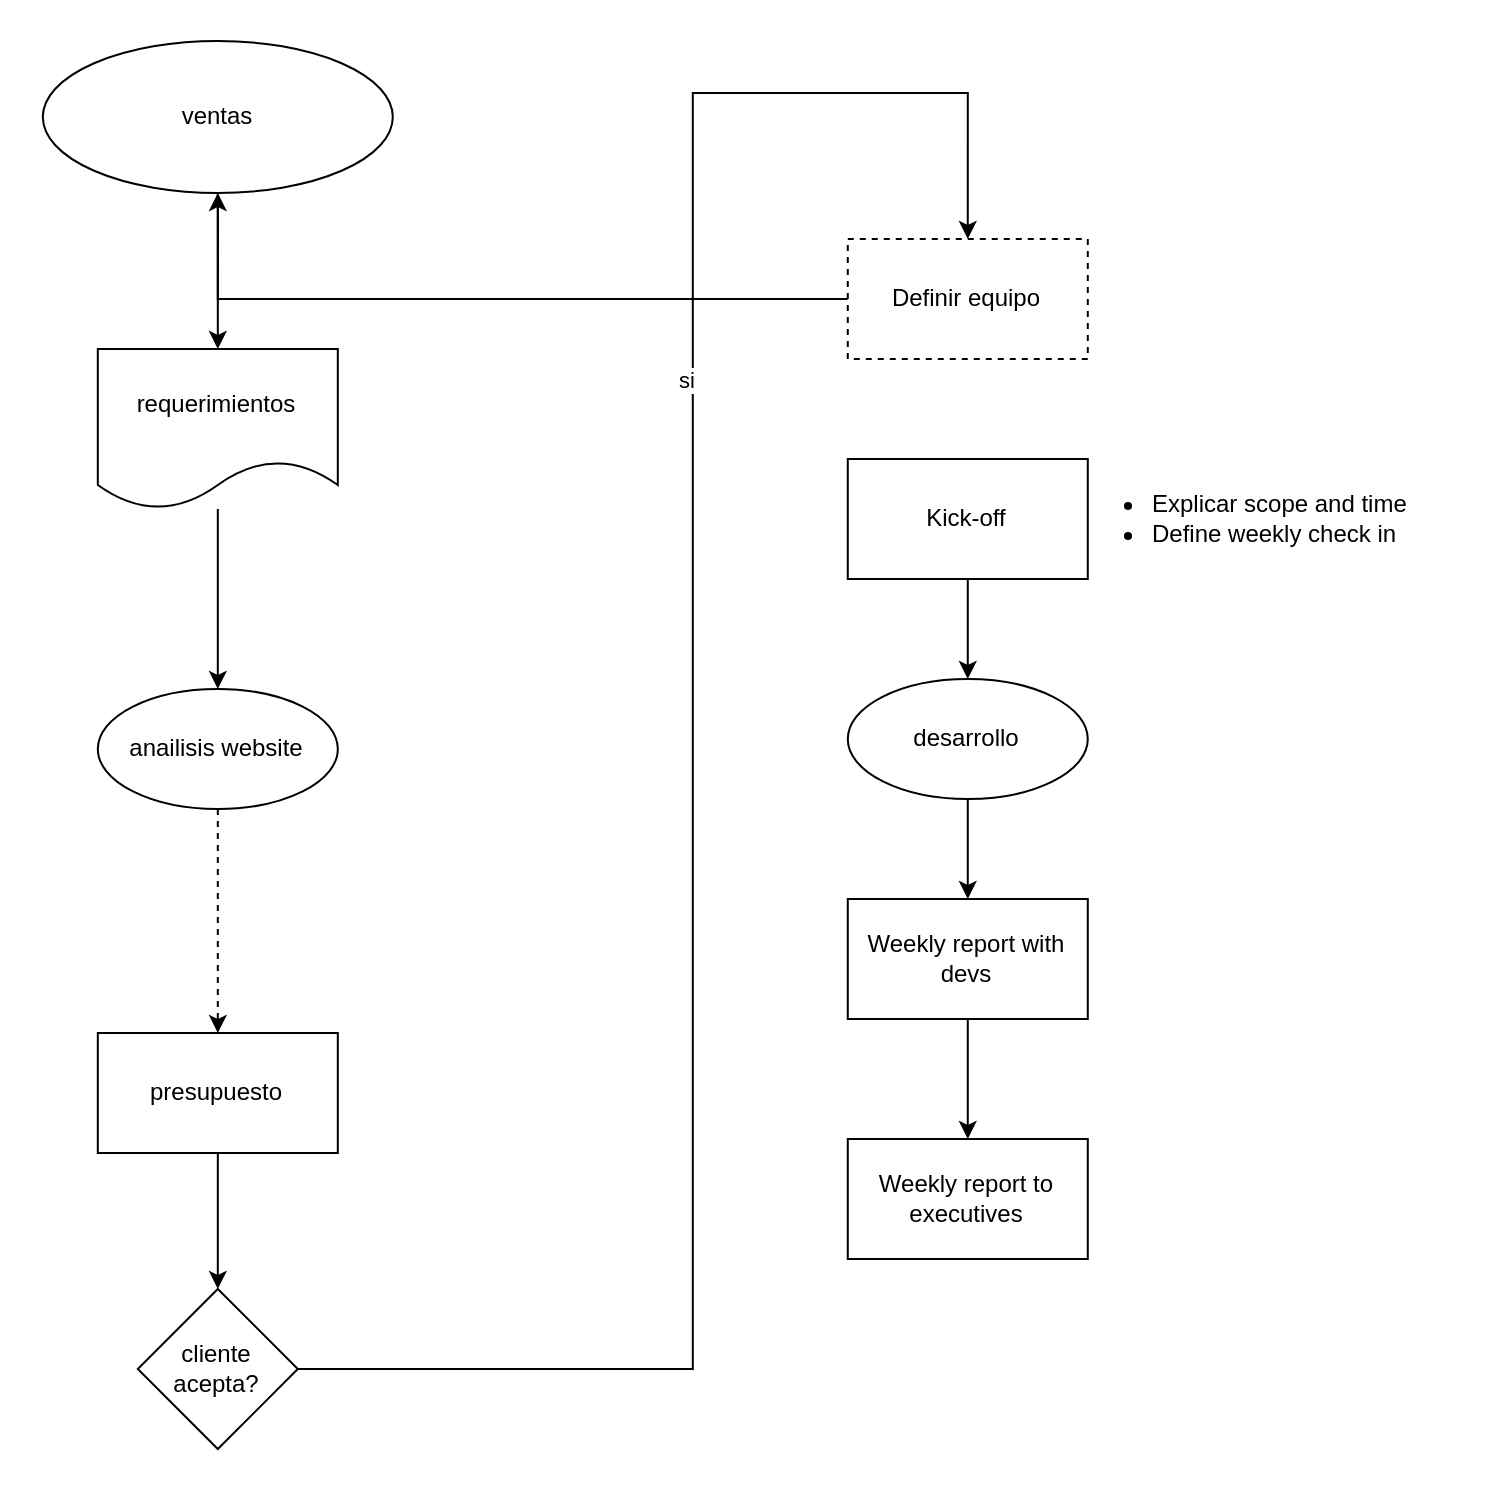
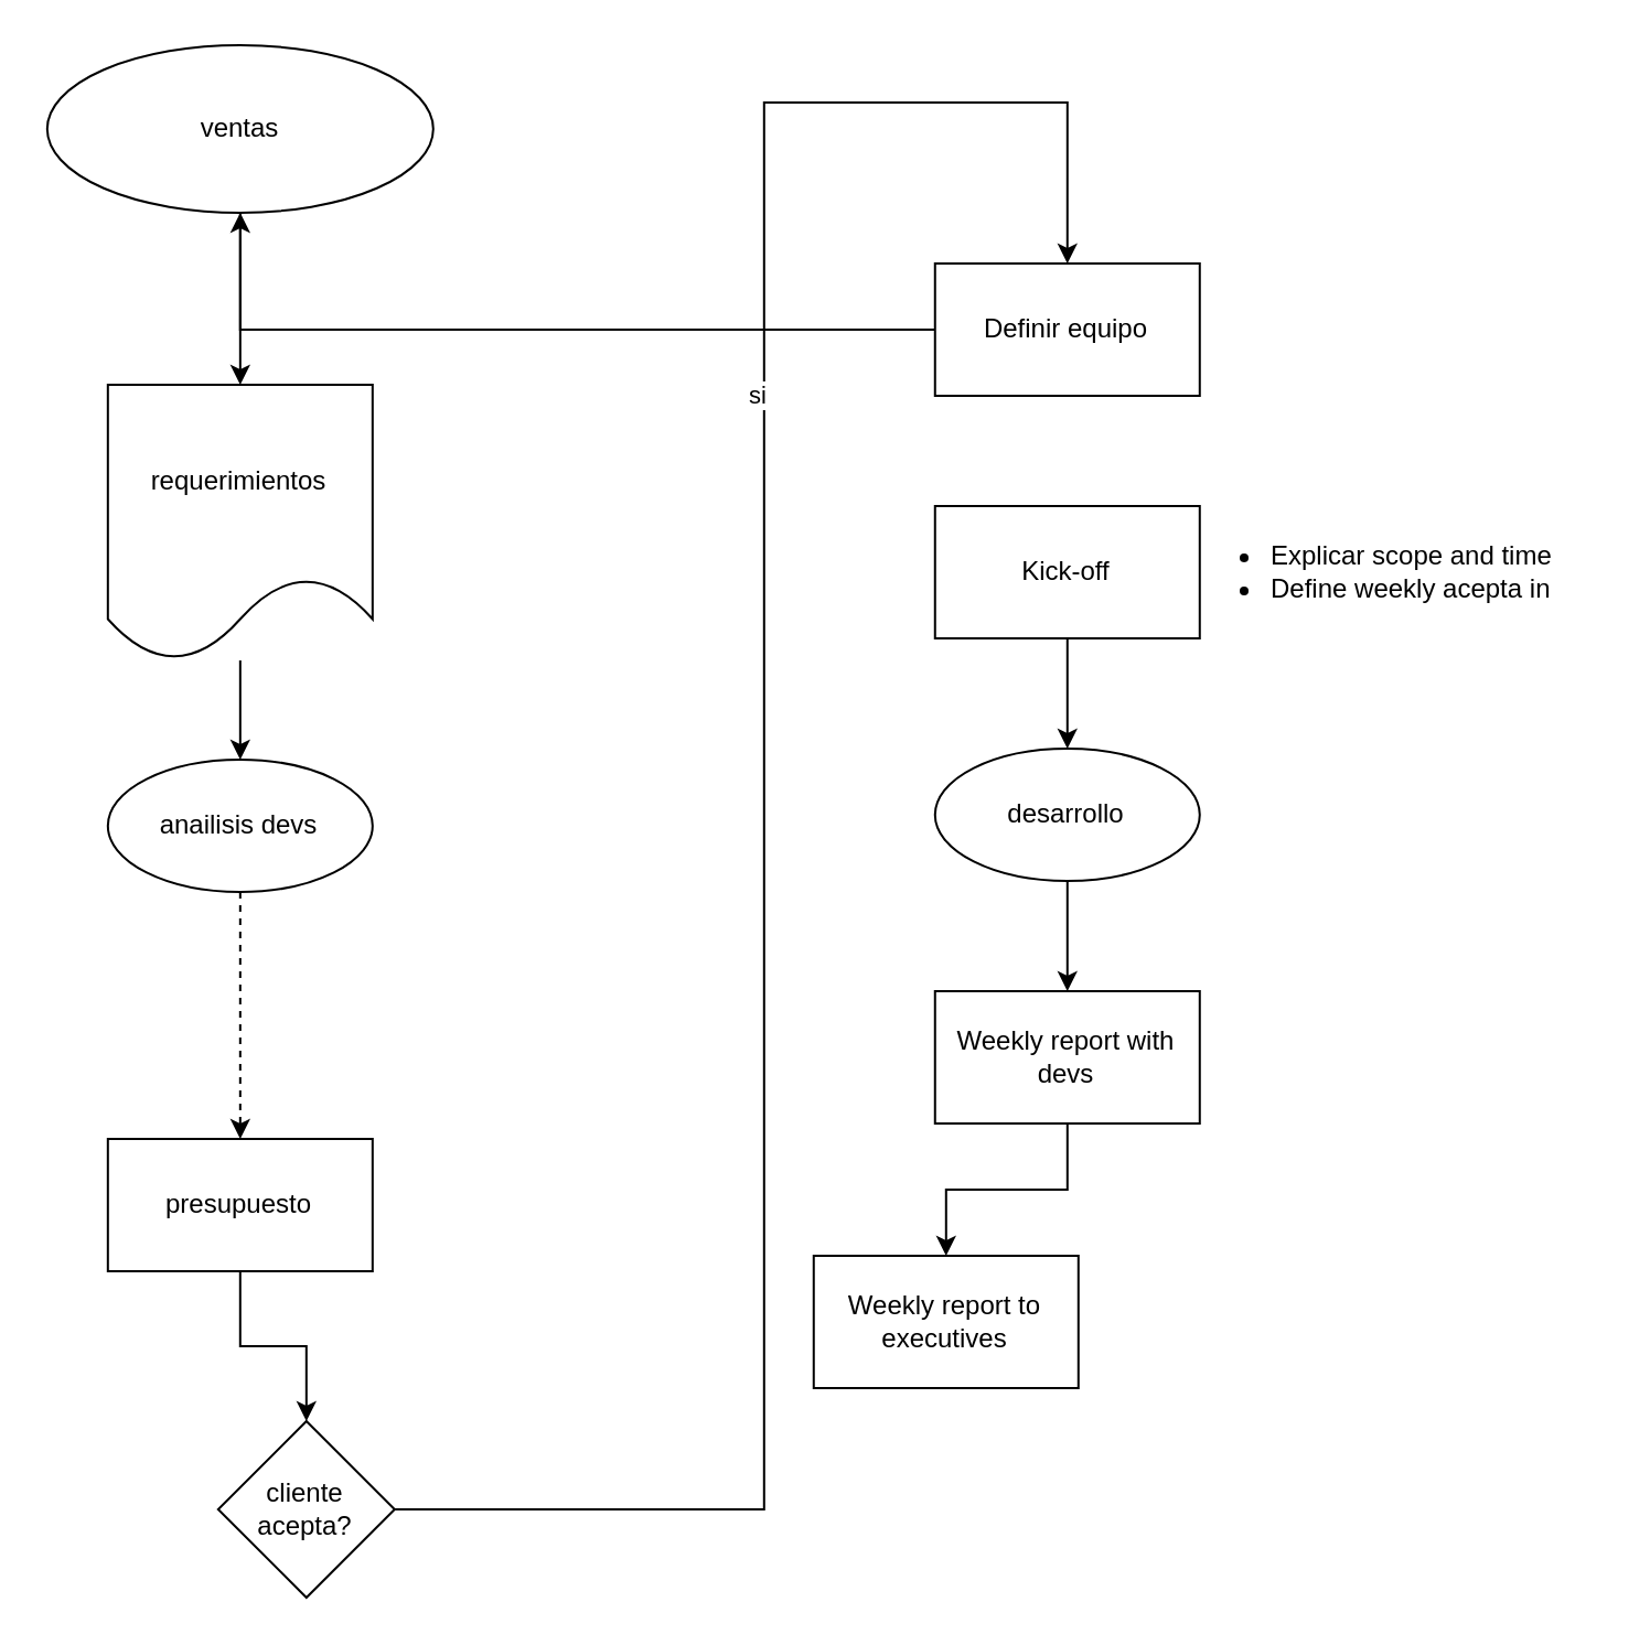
- <mxCell id="16" value="Definir equipo" style="whiteSpace=wrap;html=1;dashed=1;" vertex="1" parent="1"><mxGeometry x="423.39" y="119" width="120" height="60" as="geometry" /></mxCell>
+ <mxCell id="16" value="Definir equipo" style="whiteSpace=wrap;html=1;" vertex="1" parent="1"><mxGeometry x="423.39" y="119" width="120" height="60" as="geometry" /></mxCell>
- <mxCell id="5" value="requerimientos" style="shape=document;whiteSpace=wrap;html=1;boundedLbl=1;" vertex="1" parent="1"><mxGeometry x="48.41" y="174" width="120" height="80" as="geometry" /></mxCell>
+ <mxCell id="5" value="requerimientos" style="shape=document;whiteSpace=wrap;html=1;boundedLbl=1;" vertex="1" parent="1"><mxGeometry x="48.41" y="174" width="120" height="125" as="geometry" /></mxCell>
- <mxCell id="22" value="&lt;ul&gt;&lt;li&gt;Explicar scope and time&lt;/li&gt;&lt;li&gt;Define weekly check in&lt;/li&gt;&lt;/ul&gt;" style="text;strokeColor=none;fillColor=none;html=1;whiteSpace=wrap;verticalAlign=middle;overflow=hidden;" vertex="1" parent="1"><mxGeometry x="534" y="219" width="192" height="80" as="geometry" /></mxCell>
+ <mxCell id="22" value="&lt;ul&gt;&lt;li&gt;Explicar scope and time&lt;/li&gt;&lt;li&gt;Define weekly acepta in&lt;/li&gt;&lt;/ul&gt;" style="text;strokeColor=none;fillColor=none;html=1;whiteSpace=wrap;verticalAlign=middle;overflow=hidden;" vertex="1" parent="1"><mxGeometry x="534" y="219" width="192" height="80" as="geometry" /></mxCell>
- <mxCell id="7" value="anailisis website" style="ellipse;whiteSpace=wrap;html=1;" vertex="1" parent="1"><mxGeometry x="48.41" y="344" width="120" height="60" as="geometry" /></mxCell>
+ <mxCell id="7" value="anailisis devs" style="ellipse;whiteSpace=wrap;html=1;" vertex="1" parent="1"><mxGeometry x="48.41" y="344" width="120" height="60" as="geometry" /></mxCell>
- <mxCell id="21" value="Weekly report to executives" style="whiteSpace=wrap;html=1;" vertex="1" parent="1"><mxGeometry x="423.39" y="569" width="120" height="60" as="geometry" /></mxCell>
+ <mxCell id="21" value="Weekly report to executives" style="whiteSpace=wrap;html=1;" vertex="1" parent="1"><mxGeometry x="368.39" y="569" width="120" height="60" as="geometry" /></mxCell>
- <mxCell id="12" value="cliente acepta?" style="rhombus;whiteSpace=wrap;html=1;" vertex="1" parent="1"><mxGeometry x="68.41" y="644" width="80" height="80" as="geometry" /></mxCell>
+ <mxCell id="12" value="cliente acepta?" style="rhombus;whiteSpace=wrap;html=1;" vertex="1" parent="1"><mxGeometry x="98.41" y="644" width="80" height="80" as="geometry" /></mxCell>
